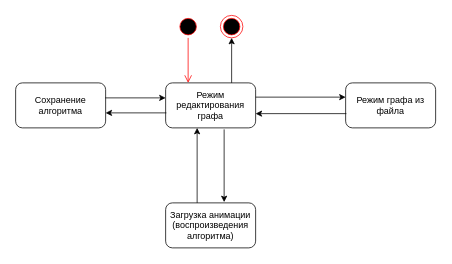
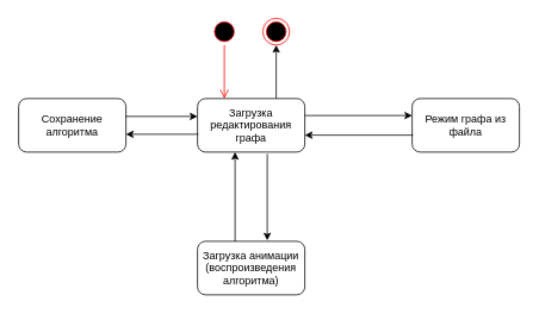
- <mxCell id="2" value="Режим редактирования графа" style="rounded=1;whiteSpace=wrap;html=1;" vertex="1" parent="1"><mxGeometry x="220" y="110" width="120" height="60" as="geometry" /></mxCell>
+ <mxCell id="2" value="Загрузка редактирования графа" style="rounded=1;whiteSpace=wrap;html=1;" vertex="1" parent="1"><mxGeometry x="220" y="110" width="120" height="60" as="geometry" /></mxCell>
